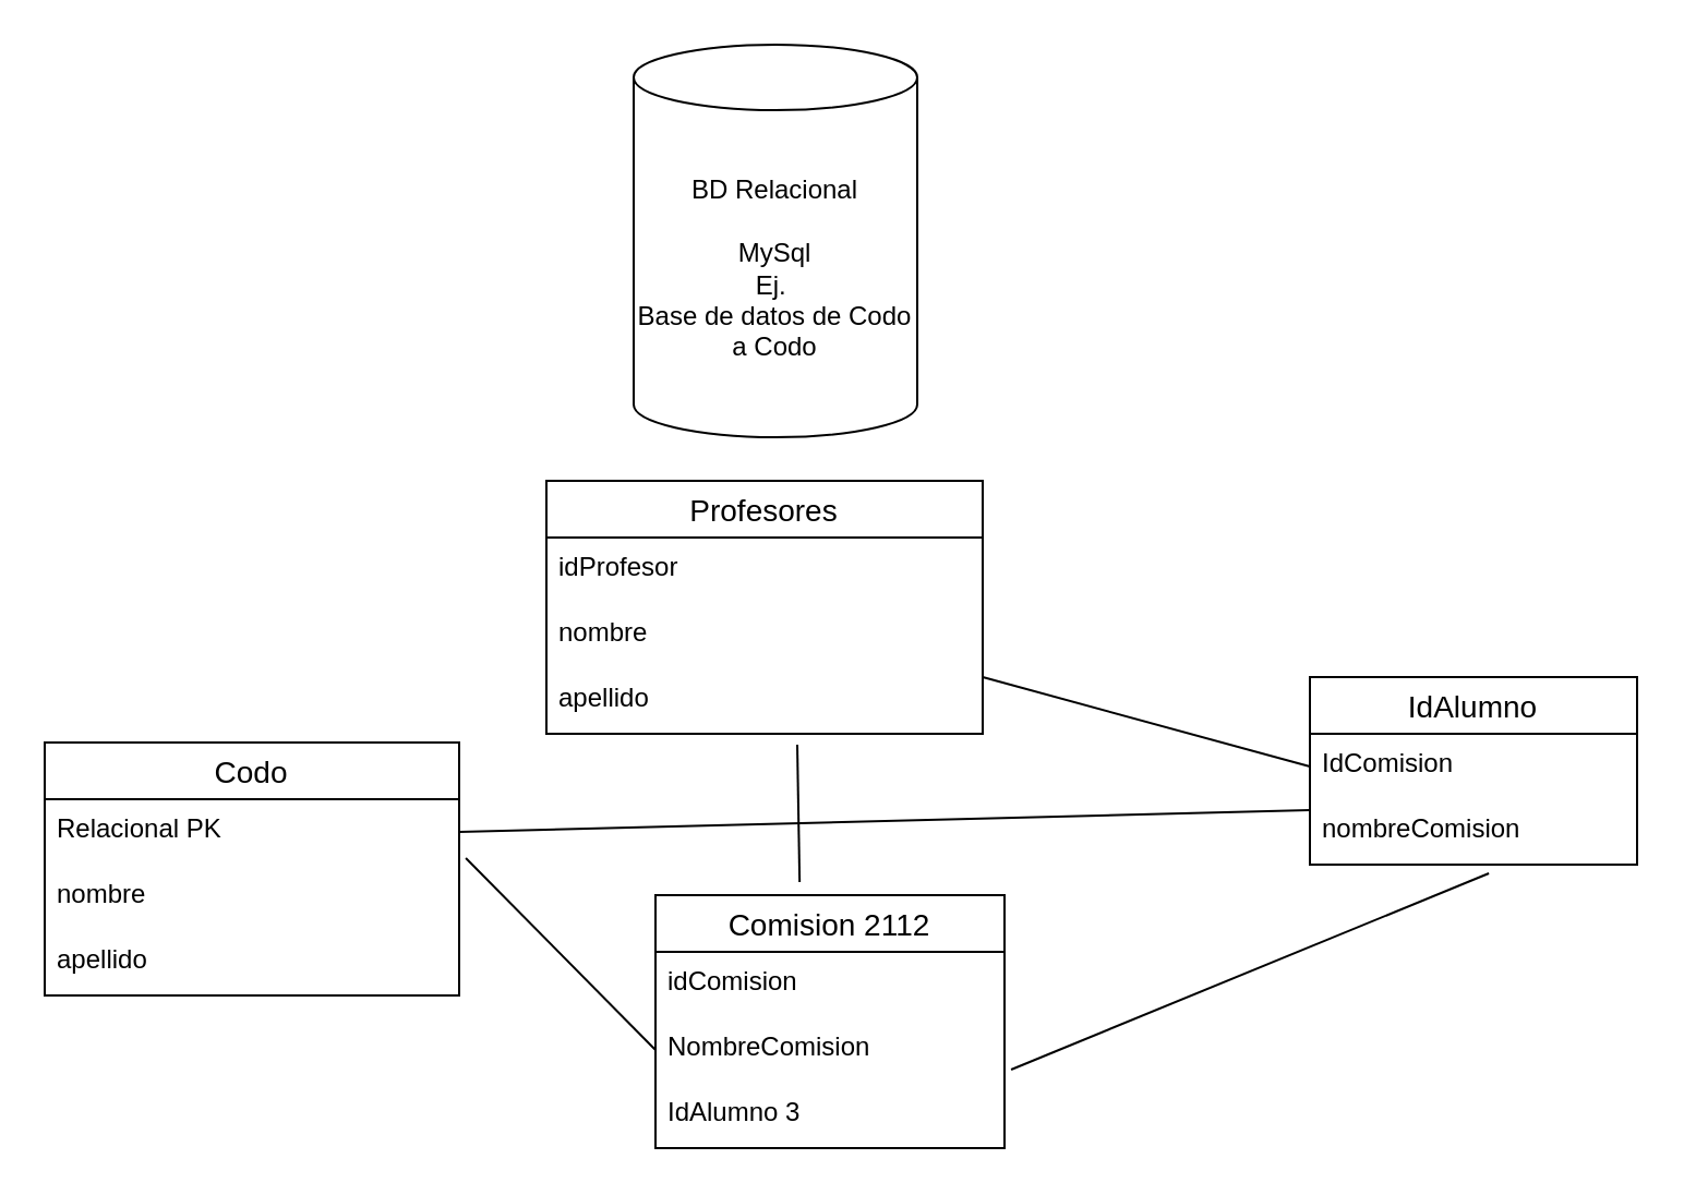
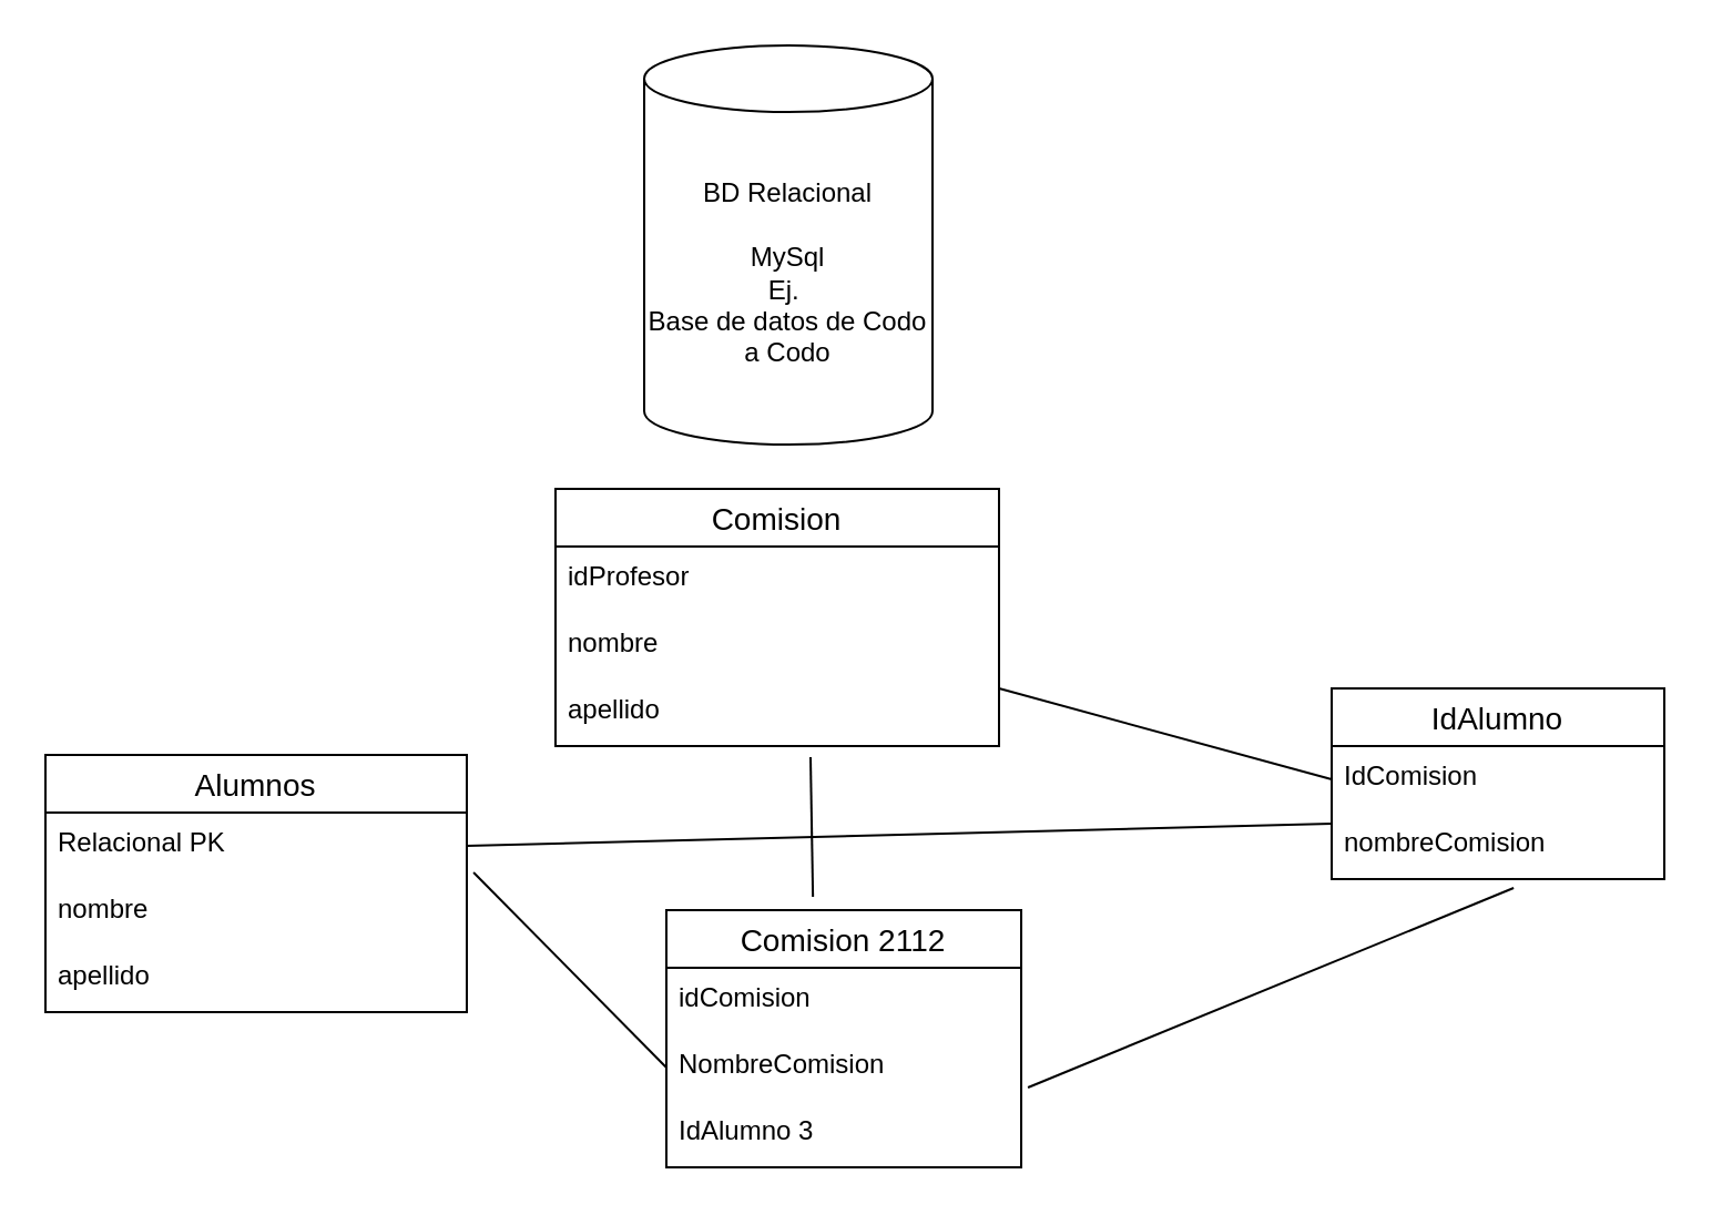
- <mxCell id="7" value="Profesores" style="swimlane;fontStyle=0;childLayout=stackLayout;horizontal=1;startSize=26;horizontalStack=0;resizeParent=1;resizeParentMax=0;resizeLast=0;collapsible=1;marginBottom=0;align=center;fontSize=14;" vertex="1" parent="1"><mxGeometry x="250" y="220" width="200" height="116" as="geometry" /></mxCell>
+ <mxCell id="7" value="Comision" style="swimlane;fontStyle=0;childLayout=stackLayout;horizontal=1;startSize=26;horizontalStack=0;resizeParent=1;resizeParentMax=0;resizeLast=0;collapsible=1;marginBottom=0;align=center;fontSize=14;" vertex="1" parent="1"><mxGeometry x="250" y="220" width="200" height="116" as="geometry" /></mxCell>
- <mxCell id="3" value="Codo" style="swimlane;fontStyle=0;childLayout=stackLayout;horizontal=1;startSize=26;horizontalStack=0;resizeParent=1;resizeParentMax=0;resizeLast=0;collapsible=1;marginBottom=0;align=center;fontSize=14;" vertex="1" parent="1"><mxGeometry x="20" y="340" width="190" height="116" as="geometry"><mxRectangle x="50" y="400" width="90" height="26" as="alternateBounds" /></mxGeometry></mxCell>
+ <mxCell id="3" value="Alumnos" style="swimlane;fontStyle=0;childLayout=stackLayout;horizontal=1;startSize=26;horizontalStack=0;resizeParent=1;resizeParentMax=0;resizeLast=0;collapsible=1;marginBottom=0;align=center;fontSize=14;" vertex="1" parent="1"><mxGeometry x="20" y="340" width="190" height="116" as="geometry"><mxRectangle x="50" y="400" width="90" height="26" as="alternateBounds" /></mxGeometry></mxCell>
